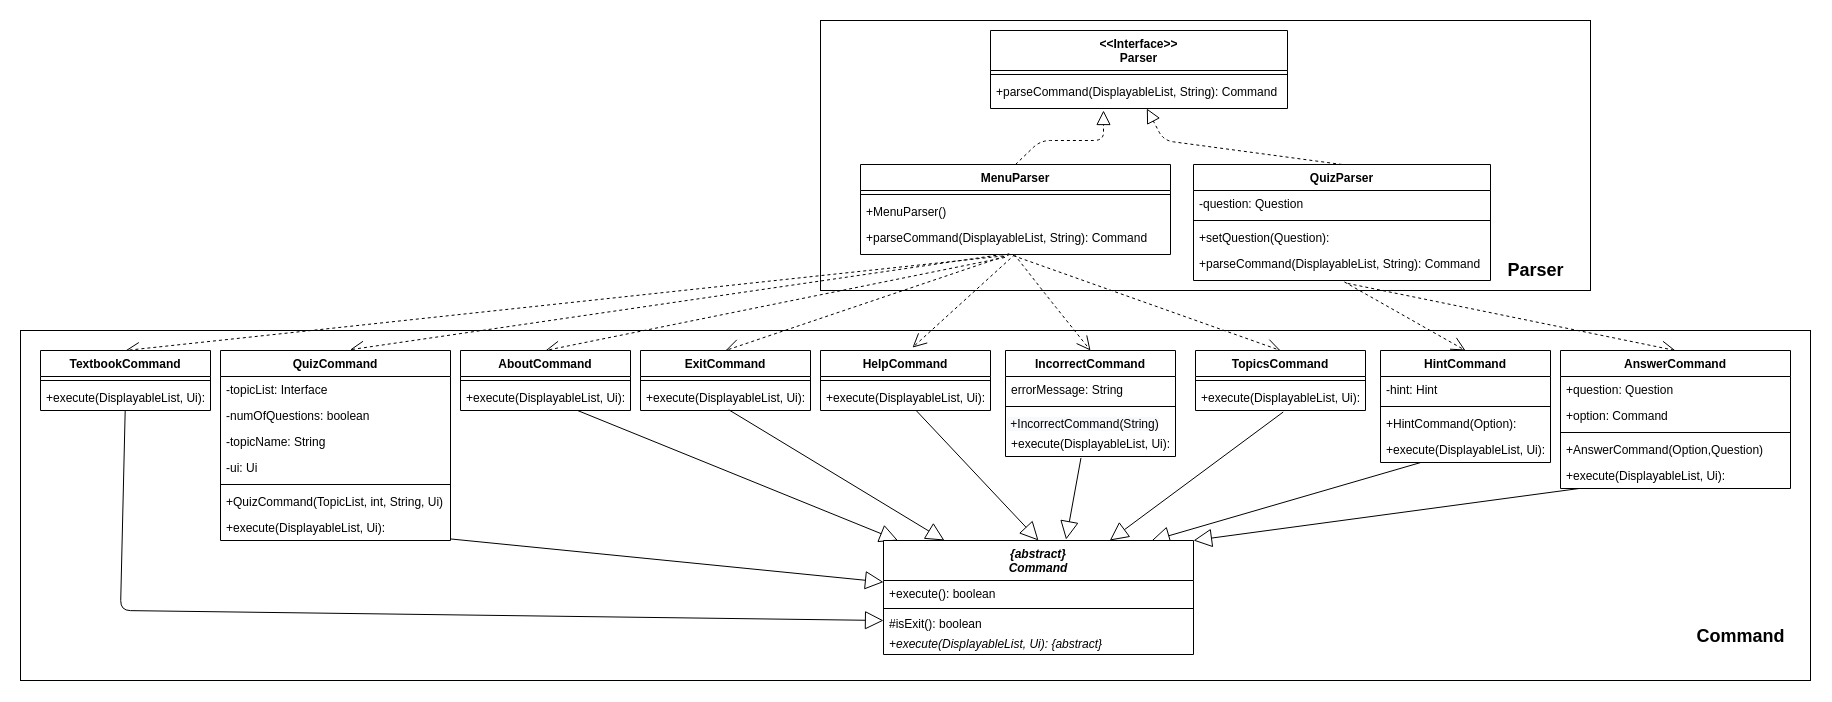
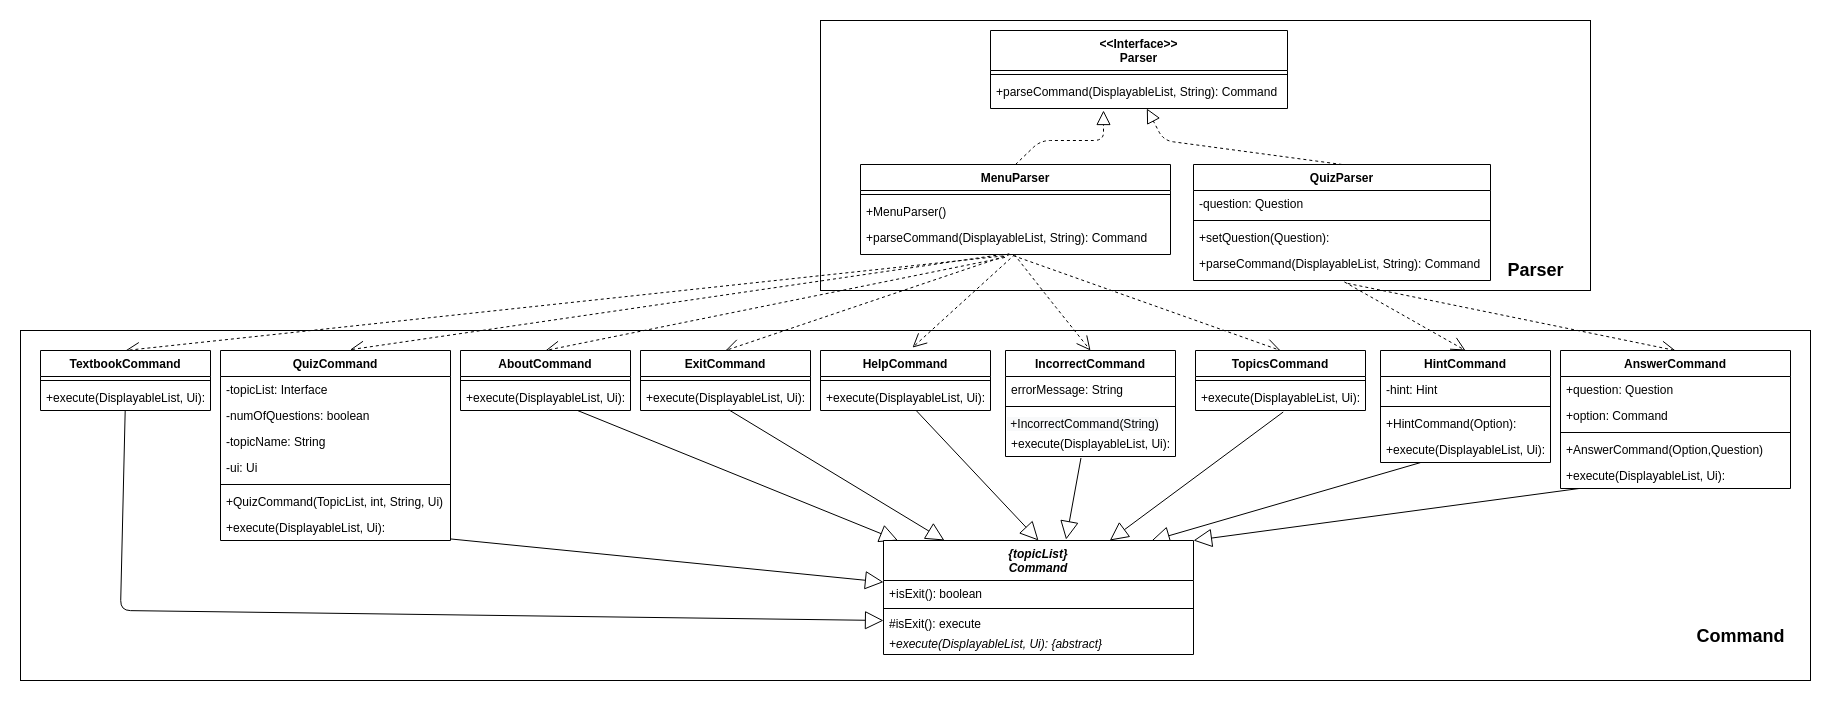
- <mxCell id="33" value="{abstract}&#10;Command" style="swimlane;fontStyle=3;align=center;verticalAlign=top;childLayout=stackLayout;horizontal=1;startSize=40;horizontalStack=0;resizeParent=1;resizeParentMax=0;resizeLast=0;collapsible=1;marginBottom=0;" parent="1" vertex="1"><mxGeometry x="883" y="540" width="310" height="114" as="geometry" /></mxCell>
+ <mxCell id="33" value="{topicList}&#10;Command" style="swimlane;fontStyle=3;align=center;verticalAlign=top;childLayout=stackLayout;horizontal=1;startSize=40;horizontalStack=0;resizeParent=1;resizeParentMax=0;resizeLast=0;collapsible=1;marginBottom=0;" parent="1" vertex="1"><mxGeometry x="883" y="540" width="310" height="114" as="geometry" /></mxCell>
- <mxCell id="34" value="+execute(): boolean" style="text;strokeColor=none;fillColor=none;align=left;verticalAlign=top;spacingLeft=4;spacingRight=4;overflow=hidden;rotatable=0;points=[[0,0.5],[1,0.5]];portConstraint=eastwest;" parent="33" vertex="1"><mxGeometry y="40" width="310" height="26" as="geometry" /></mxCell>
+ <mxCell id="34" value="+isExit(): boolean" style="text;strokeColor=none;fillColor=none;align=left;verticalAlign=top;spacingLeft=4;spacingRight=4;overflow=hidden;rotatable=0;points=[[0,0.5],[1,0.5]];portConstraint=eastwest;" parent="33" vertex="1"><mxGeometry y="40" width="310" height="26" as="geometry" /></mxCell>
- <mxCell id="36" value="#isExit(): boolean" style="text;strokeColor=none;fillColor=none;align=left;verticalAlign=top;spacingLeft=4;spacingRight=4;overflow=hidden;rotatable=0;points=[[0,0.5],[1,0.5]];portConstraint=eastwest;" parent="33" vertex="1"><mxGeometry y="70" width="310" height="20" as="geometry" /></mxCell>
+ <mxCell id="36" value="#isExit(): execute" style="text;strokeColor=none;fillColor=none;align=left;verticalAlign=top;spacingLeft=4;spacingRight=4;overflow=hidden;rotatable=0;points=[[0,0.5],[1,0.5]];portConstraint=eastwest;" parent="33" vertex="1"><mxGeometry y="70" width="310" height="20" as="geometry" /></mxCell>
